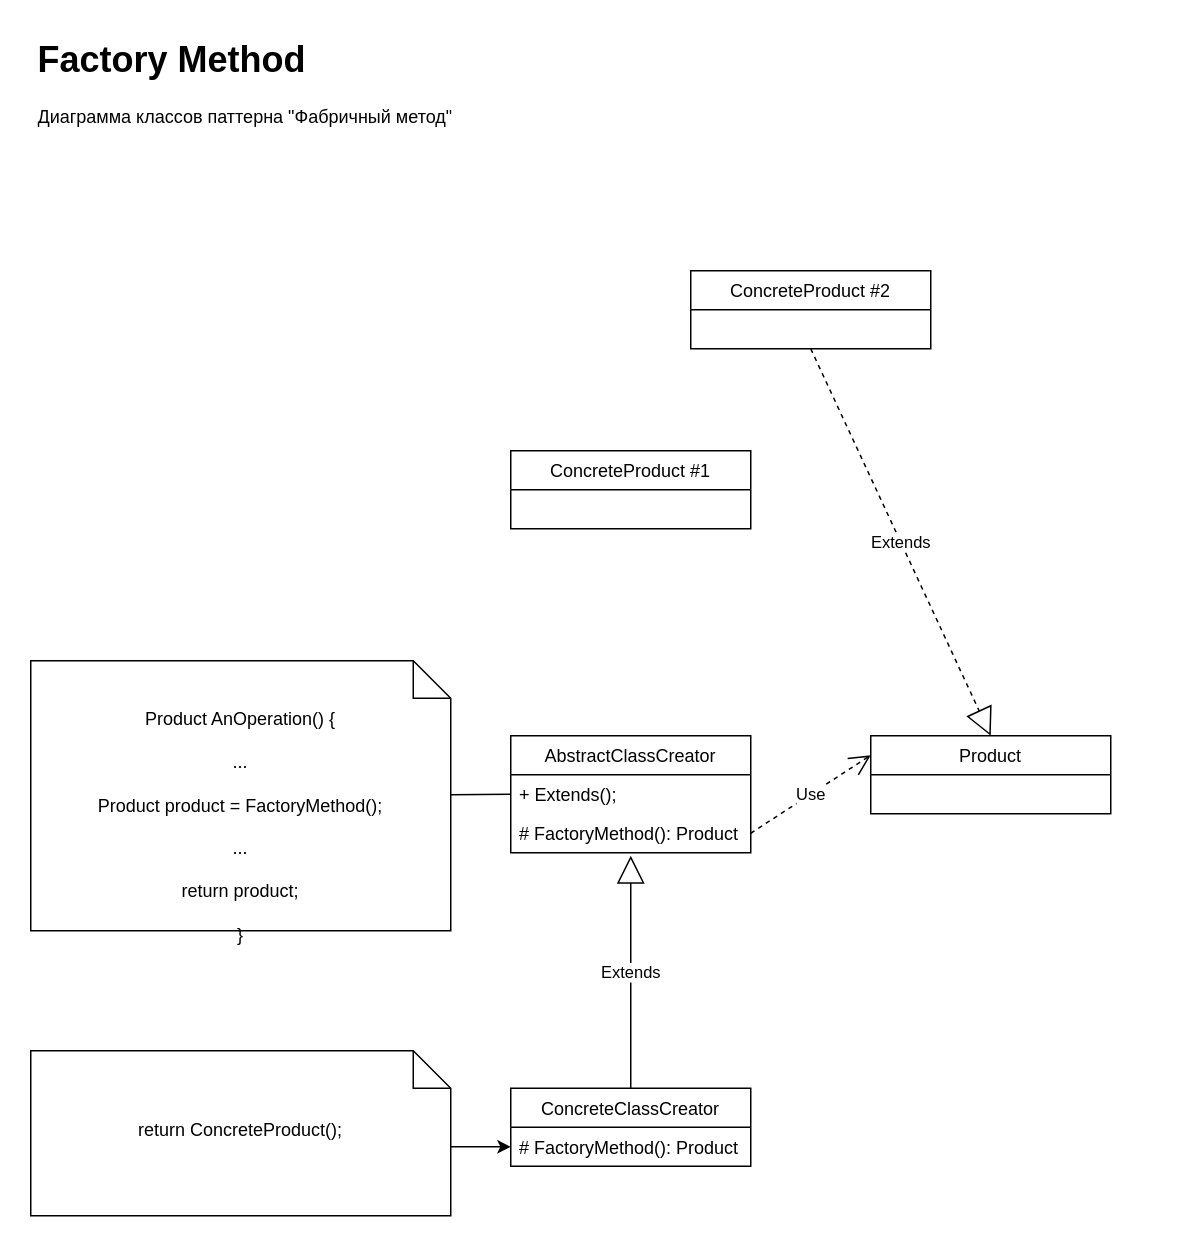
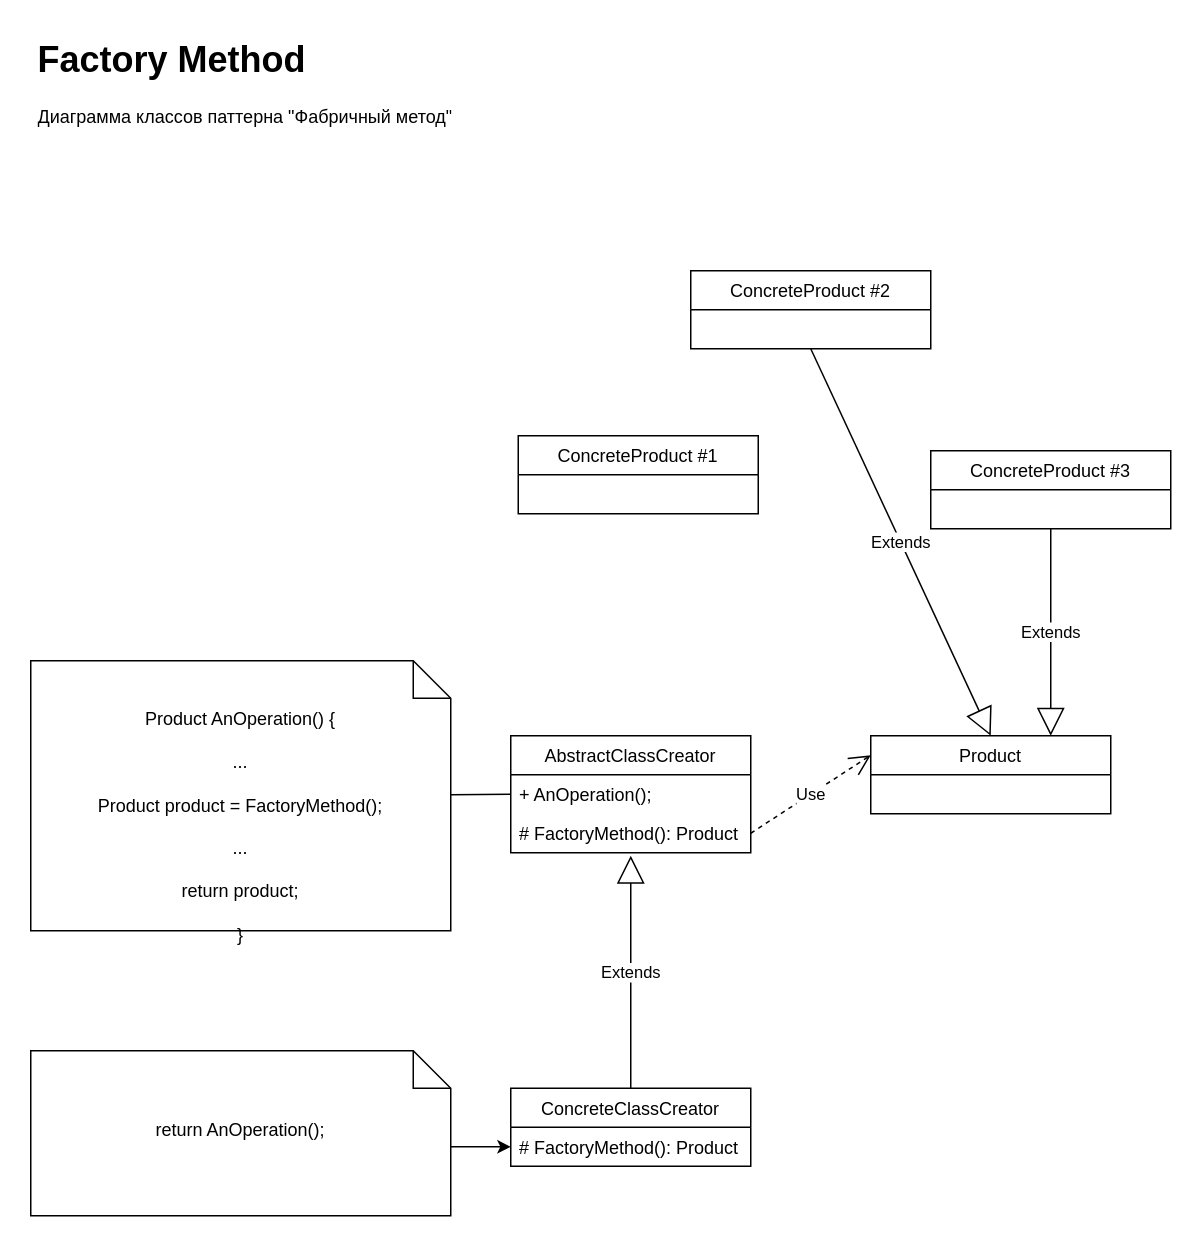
- <mxCell id="15" value="Extends" style="endArrow=block;endSize=16;endFill=0;html=1;exitX=0.5;exitY=1;exitDx=0;exitDy=0;entryX=0.5;entryY=0;entryDx=0;entryDy=0;dashed=1;" edge="1" parent="1" source="13" target="6"><mxGeometry width="160" relative="1" as="geometry"><mxPoint x="560" y="650" as="sourcePoint" /><mxPoint x="720" y="650" as="targetPoint" /></mxGeometry></mxCell>
+ <mxCell id="15" value="Extends" style="endArrow=block;endSize=16;endFill=0;html=1;exitX=0.5;exitY=1;exitDx=0;exitDy=0;entryX=0.5;entryY=0;entryDx=0;entryDy=0;" edge="1" parent="1" source="13" target="6"><mxGeometry width="160" relative="1" as="geometry"><mxPoint x="560" y="650" as="sourcePoint" /><mxPoint x="720" y="650" as="targetPoint" /></mxGeometry></mxCell>
- <mxCell id="12" value="ConcreteProduct #1" style="swimlane;fontStyle=0;childLayout=stackLayout;horizontal=1;startSize=26;fillColor=none;horizontalStack=0;resizeParent=1;resizeParentMax=0;resizeLast=0;collapsible=1;marginBottom=0;" vertex="1" parent="1"><mxGeometry x="340" y="300" width="160" height="52" as="geometry" /></mxCell>
+ <mxCell id="12" value="ConcreteProduct #1" style="swimlane;fontStyle=0;childLayout=stackLayout;horizontal=1;startSize=26;fillColor=none;horizontalStack=0;resizeParent=1;resizeParentMax=0;resizeLast=0;collapsible=1;marginBottom=0;" vertex="1" parent="1"><mxGeometry x="345" y="290" width="160" height="52" as="geometry" /></mxCell>
+ <mxCell id="14" value="ConcreteProduct #3" style="swimlane;fontStyle=0;childLayout=stackLayout;horizontal=1;startSize=26;fillColor=none;horizontalStack=0;resizeParent=1;resizeParentMax=0;resizeLast=0;collapsible=1;marginBottom=0;" vertex="1" parent="1"><mxGeometry x="620" y="300" width="160" height="52" as="geometry" /></mxCell>
+ <mxCell id="16" value="Extends" style="endArrow=block;endSize=16;endFill=0;html=1;exitX=0.5;exitY=1;exitDx=0;exitDy=0;entryX=0.75;entryY=0;entryDx=0;entryDy=0;" edge="1" parent="1" source="14" target="6"><mxGeometry width="160" relative="1" as="geometry"><mxPoint x="570" y="660" as="sourcePoint" /><mxPoint x="730" y="660" as="targetPoint" /></mxGeometry></mxCell>
- <mxCell id="4" value="+ Extends();" style="text;strokeColor=none;fillColor=none;align=left;verticalAlign=top;spacingLeft=4;spacingRight=4;overflow=hidden;rotatable=0;points=[[0,0.5],[1,0.5]];portConstraint=eastwest;" parent="3" vertex="1"><mxGeometry y="26" width="160" height="26" as="geometry" /></mxCell>
+ <mxCell id="4" value="+ AnOperation();" style="text;strokeColor=none;fillColor=none;align=left;verticalAlign=top;spacingLeft=4;spacingRight=4;overflow=hidden;rotatable=0;points=[[0,0.5],[1,0.5]];portConstraint=eastwest;" parent="3" vertex="1"><mxGeometry y="26" width="160" height="26" as="geometry" /></mxCell>
- <mxCell id="19" value="&lt;br&gt;return ConcreteProduct();" style="shape=note2;boundedLbl=1;whiteSpace=wrap;html=1;size=25;verticalAlign=top;align=center;" vertex="1" parent="1"><mxGeometry x="20" y="700" width="280" height="110" as="geometry" /></mxCell>
+ <mxCell id="19" value="&lt;br&gt;return AnOperation();" style="shape=note2;boundedLbl=1;whiteSpace=wrap;html=1;size=25;verticalAlign=top;align=center;" vertex="1" parent="1"><mxGeometry x="20" y="700" width="280" height="110" as="geometry" /></mxCell>
